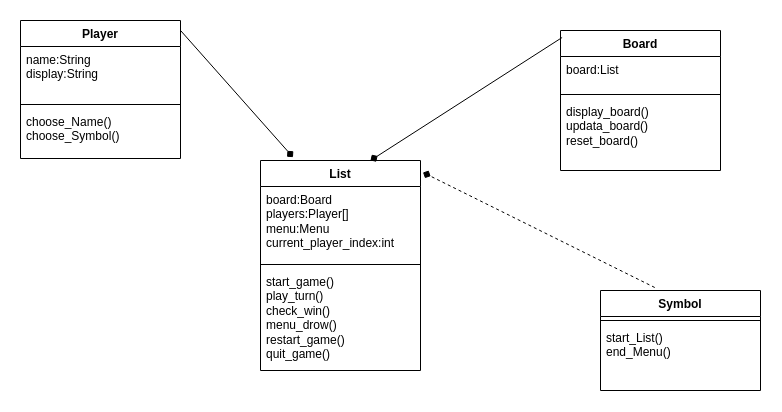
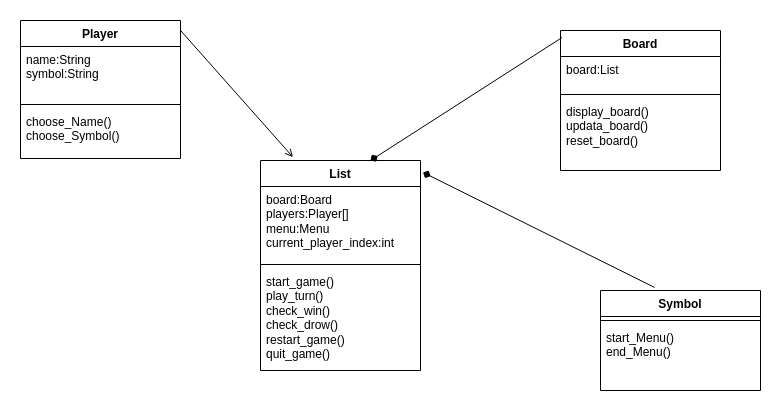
- <mxCell id="3" value="name:String&lt;br&gt;display:String" style="text;strokeColor=none;fillColor=none;align=left;verticalAlign=top;spacingLeft=4;spacingRight=4;overflow=hidden;rotatable=0;points=[[0,0.5],[1,0.5]];portConstraint=eastwest;whiteSpace=wrap;html=1;" vertex="1" parent="2"><mxGeometry y="26" width="160" height="54" as="geometry" /></mxCell>
+ <mxCell id="3" value="name:String&lt;br&gt;symbol:String" style="text;strokeColor=none;fillColor=none;align=left;verticalAlign=top;spacingLeft=4;spacingRight=4;overflow=hidden;rotatable=0;points=[[0,0.5],[1,0.5]];portConstraint=eastwest;whiteSpace=wrap;html=1;" vertex="1" parent="2"><mxGeometry y="26" width="160" height="54" as="geometry" /></mxCell>
- <mxCell id="17" value="" style="endArrow=diamond;html=1;rounded=0;exitX=1;exitY=0.072;exitDx=0;exitDy=0;exitPerimeter=0;entryX=0.203;entryY=-0.016;entryDx=0;entryDy=0;entryPerimeter=0;endFill=1;" edge="1" parent="1" source="2" target="13"><mxGeometry width="50" height="50" relative="1" as="geometry"><mxPoint x="240" y="125" as="sourcePoint" /><mxPoint x="290" y="75" as="targetPoint" /></mxGeometry></mxCell>
+ <mxCell id="17" value="" style="endArrow=open;html=1;rounded=0;exitX=1;exitY=0.072;exitDx=0;exitDy=0;exitPerimeter=0;entryX=0.203;entryY=-0.016;entryDx=0;entryDy=0;entryPerimeter=0;endFill=1;" edge="1" parent="1" source="2" target="13"><mxGeometry width="50" height="50" relative="1" as="geometry"><mxPoint x="240" y="125" as="sourcePoint" /><mxPoint x="290" y="75" as="targetPoint" /></mxGeometry></mxCell>
- <mxCell id="19" value="" style="endArrow=diamond;html=1;rounded=0;exitX=0.339;exitY=-0.03;exitDx=0;exitDy=0;exitPerimeter=0;endFill=1;entryX=1.016;entryY=0.057;entryDx=0;entryDy=0;entryPerimeter=0;dashed=1;" edge="1" parent="1" source="6" target="13"><mxGeometry width="50" height="50" relative="1" as="geometry"><mxPoint x="430" y="170" as="sourcePoint" /><mxPoint x="500" y="320" as="targetPoint" /></mxGeometry></mxCell>
+ <mxCell id="19" value="" style="endArrow=diamond;html=1;rounded=0;exitX=0.339;exitY=-0.03;exitDx=0;exitDy=0;exitPerimeter=0;endFill=1;entryX=1.016;entryY=0.057;entryDx=0;entryDy=0;entryPerimeter=0;" edge="1" parent="1" source="6" target="13"><mxGeometry width="50" height="50" relative="1" as="geometry"><mxPoint x="430" y="170" as="sourcePoint" /><mxPoint x="500" y="320" as="targetPoint" /></mxGeometry></mxCell>
- <mxCell id="16" value="start_game()&lt;br&gt;play_turn()&lt;br&gt;check_win()&lt;br&gt;menu_drow()&lt;br&gt;restart_game()&lt;br&gt;quit_game()&lt;span style=&quot;white-space: pre;&quot;&gt;&#09;&lt;/span&gt;" style="text;strokeColor=none;fillColor=none;align=left;verticalAlign=top;spacingLeft=4;spacingRight=4;overflow=hidden;rotatable=0;points=[[0,0.5],[1,0.5]];portConstraint=eastwest;whiteSpace=wrap;html=1;" vertex="1" parent="13"><mxGeometry y="108" width="160" height="102" as="geometry" /></mxCell>
+ <mxCell id="16" value="start_game()&lt;br&gt;play_turn()&lt;br&gt;check_win()&lt;br&gt;check_drow()&lt;br&gt;restart_game()&lt;br&gt;quit_game()&lt;span style=&quot;white-space: pre;&quot;&gt;&#09;&lt;/span&gt;" style="text;strokeColor=none;fillColor=none;align=left;verticalAlign=top;spacingLeft=4;spacingRight=4;overflow=hidden;rotatable=0;points=[[0,0.5],[1,0.5]];portConstraint=eastwest;whiteSpace=wrap;html=1;" vertex="1" parent="13"><mxGeometry y="108" width="160" height="102" as="geometry" /></mxCell>
- <mxCell id="8" value="start_List()&lt;br&gt;end_Menu()" style="text;strokeColor=none;fillColor=none;align=left;verticalAlign=top;spacingLeft=4;spacingRight=4;overflow=hidden;rotatable=0;points=[[0,0.5],[1,0.5]];portConstraint=eastwest;whiteSpace=wrap;html=1;" vertex="1" parent="6"><mxGeometry y="34" width="160" height="66" as="geometry" /></mxCell>
+ <mxCell id="8" value="start_Menu()&lt;br&gt;end_Menu()" style="text;strokeColor=none;fillColor=none;align=left;verticalAlign=top;spacingLeft=4;spacingRight=4;overflow=hidden;rotatable=0;points=[[0,0.5],[1,0.5]];portConstraint=eastwest;whiteSpace=wrap;html=1;" vertex="1" parent="6"><mxGeometry y="34" width="160" height="66" as="geometry" /></mxCell>
